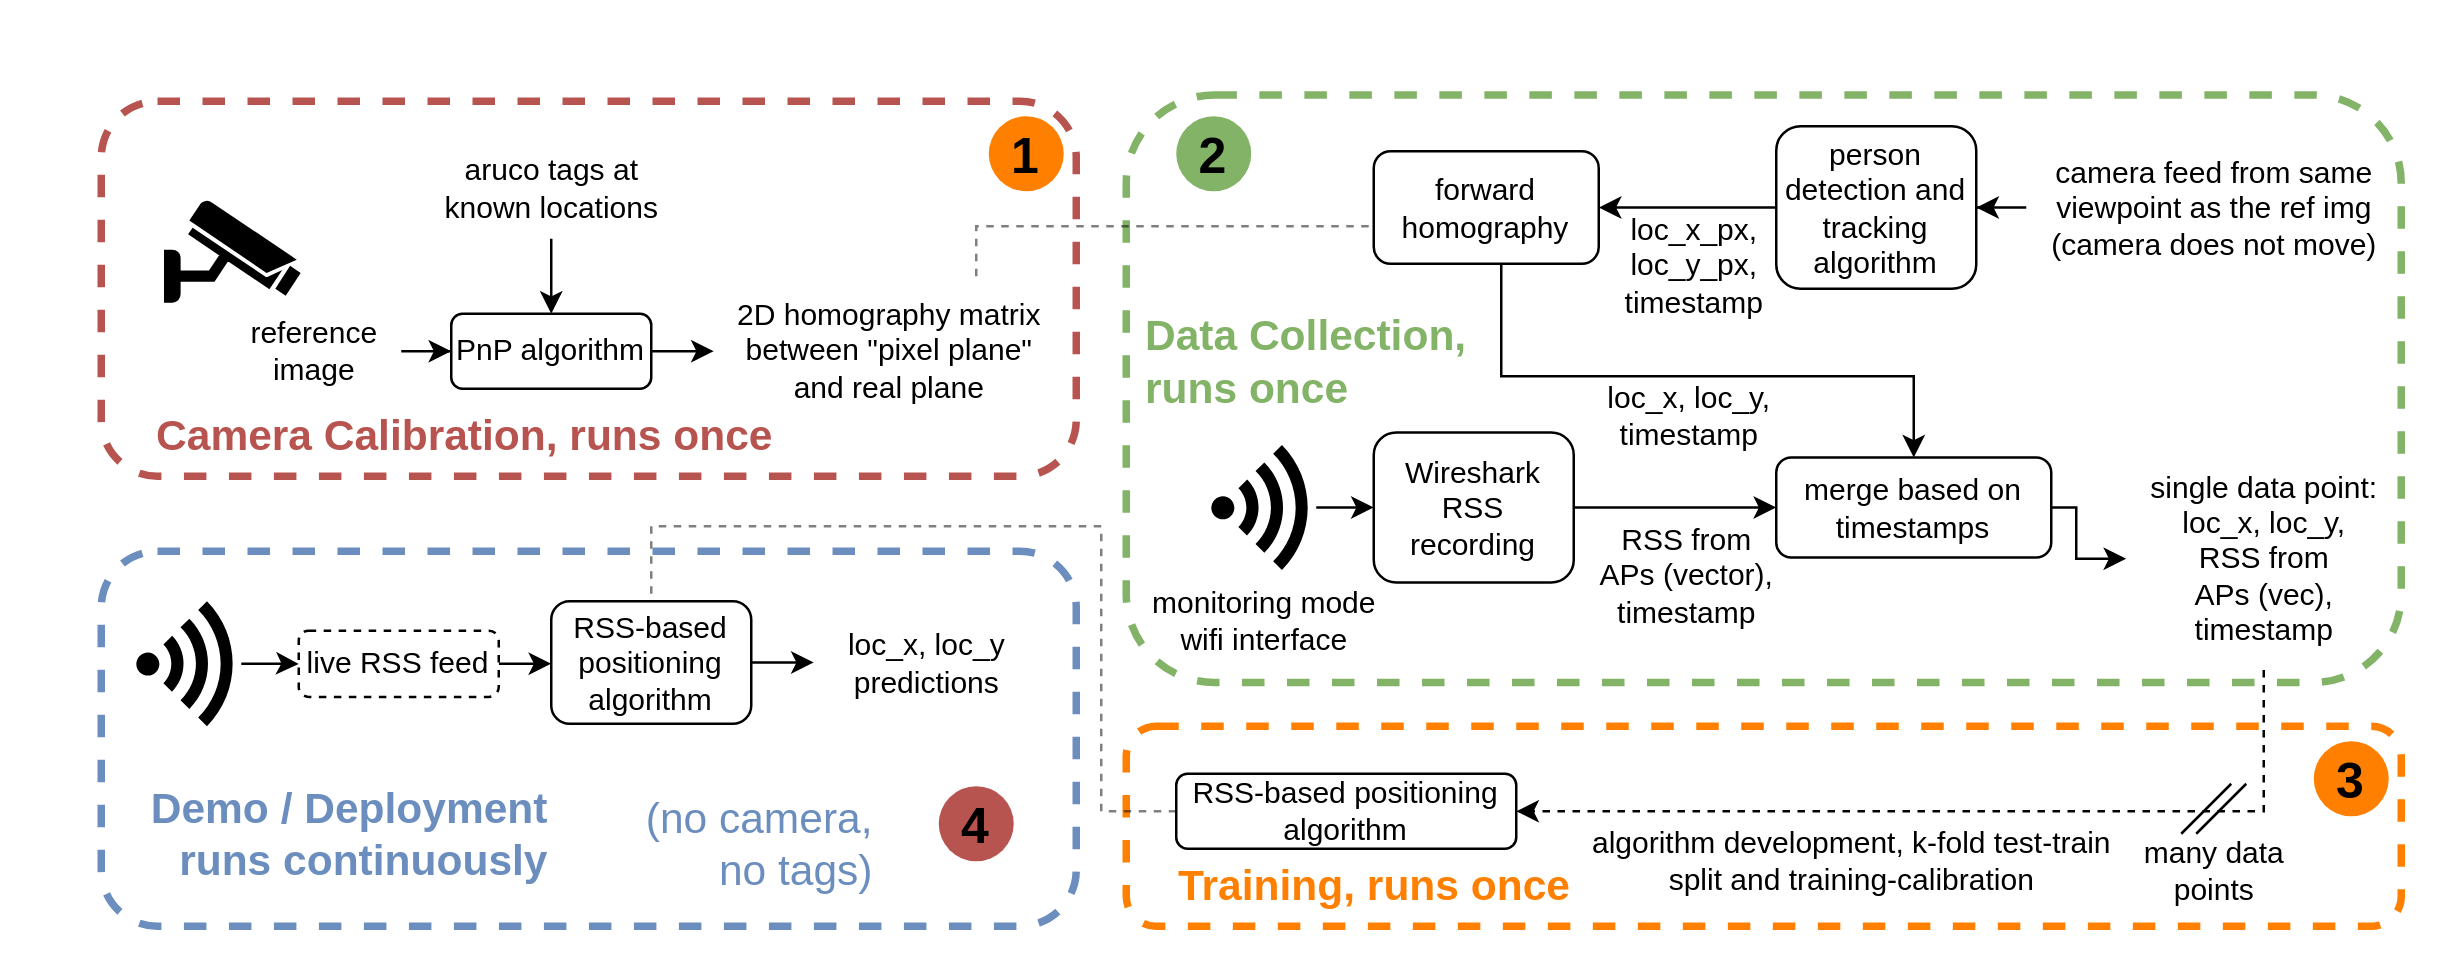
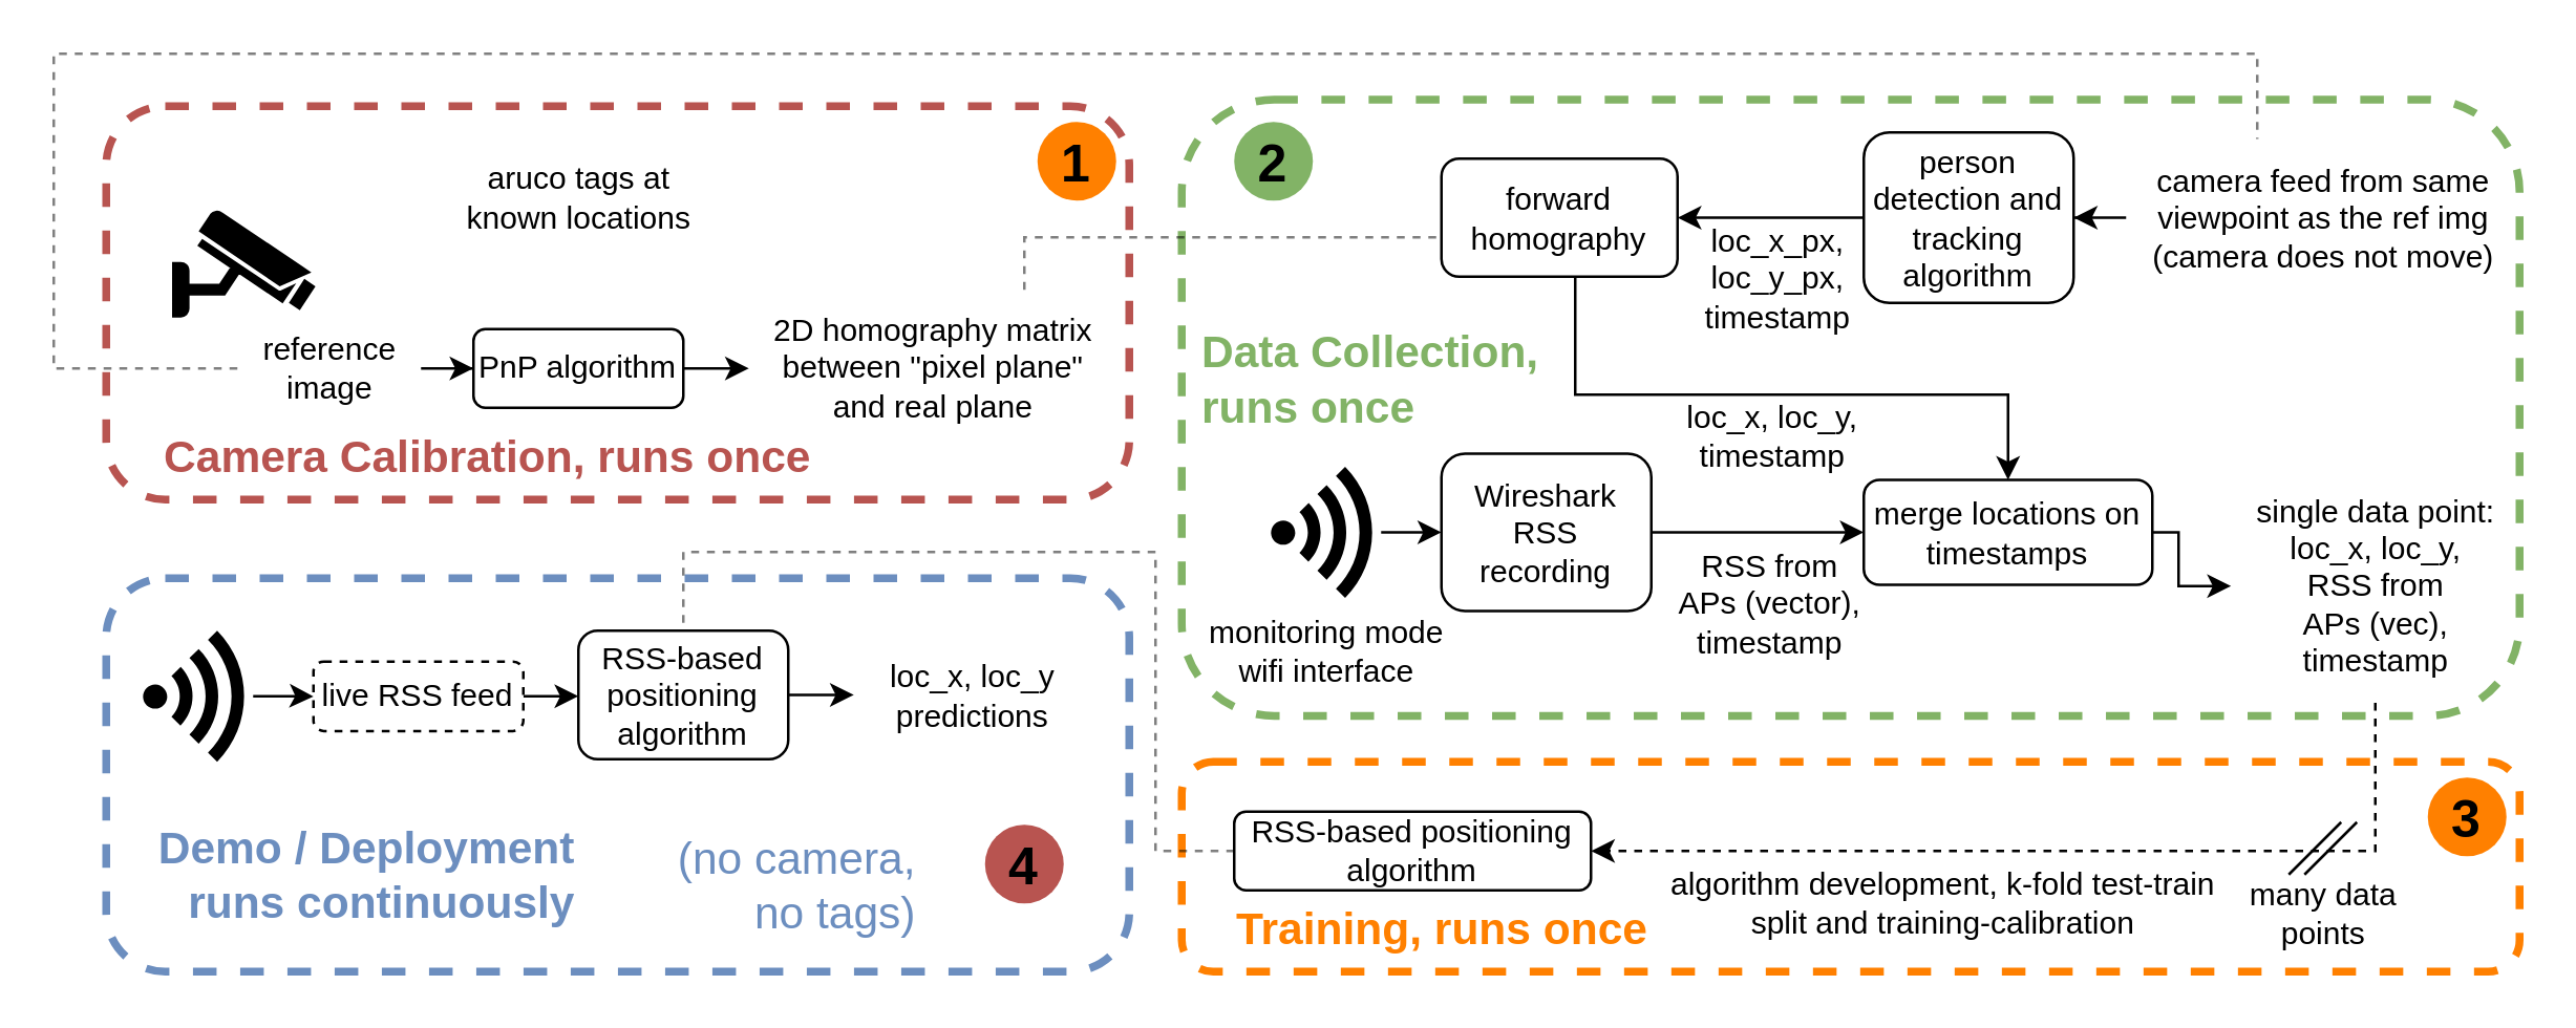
+ <mxCell id="6" value="" style="edgeStyle=orthogonalEdgeStyle;rounded=0;orthogonalLoop=1;jettySize=auto;html=1;endArrow=none;endFill=0;dashed=1;opacity=50;" parent="1" source="28" target="9" edge="1"><mxGeometry relative="1" as="geometry"><Array as="points"><mxPoint x="20" y="140" /><mxPoint x="20" y="20" /><mxPoint x="860" y="20" /></Array></mxGeometry></mxCell>
- <mxCell id="29" value="" style="edgeStyle=orthogonalEdgeStyle;rounded=0;orthogonalLoop=1;jettySize=auto;html=1;" parent="1" source="30" target="26" edge="1"><mxGeometry relative="1" as="geometry"><Array as="points"><mxPoint x="220" y="110" /><mxPoint x="220" y="110" /></Array></mxGeometry></mxCell>
- <mxCell id="14" value="merge based on timestamps" style="whiteSpace=wrap;html=1;rounded=1;" parent="1" vertex="1"><mxGeometry x="710" y="182.5" width="110" height="40" as="geometry" /></mxCell>
+ <mxCell id="14" value="merge locations on timestamps" style="whiteSpace=wrap;html=1;rounded=1;" parent="1" vertex="1"><mxGeometry x="710" y="182.5" width="110" height="40" as="geometry" /></mxCell>
